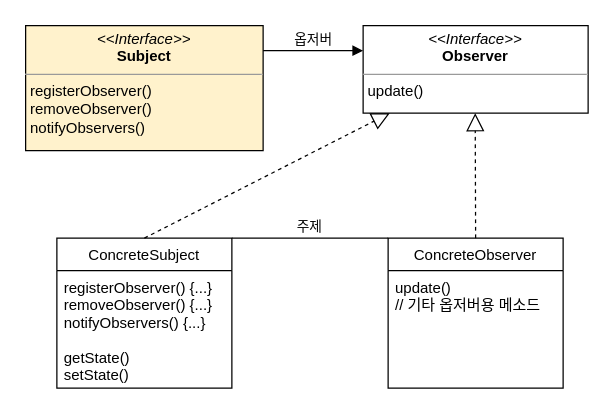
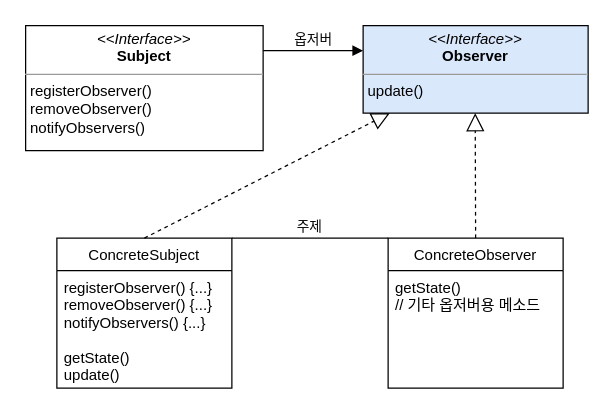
- <mxCell id="3" value="&lt;p style=&quot;margin:0px;margin-top:4px;text-align:center;&quot;&gt;&lt;i&gt;&amp;lt;&amp;lt;Interface&amp;gt;&amp;gt;&lt;/i&gt;&lt;br&gt;&lt;b&gt;Observer&lt;/b&gt;&lt;/p&gt;&lt;hr size=&quot;1&quot;&gt;&lt;p style=&quot;margin:0px;margin-left:4px;&quot;&gt;update()&lt;/p&gt;" style="verticalAlign=top;align=left;overflow=fill;fontSize=12;fontFamily=Helvetica;html=1;" vertex="1" parent="1"><mxGeometry x="290" y="20" width="180" height="70" as="geometry" /></mxCell>
+ <mxCell id="3" value="&lt;p style=&quot;margin:0px;margin-top:4px;text-align:center;&quot;&gt;&lt;i&gt;&amp;lt;&amp;lt;Interface&amp;gt;&amp;gt;&lt;/i&gt;&lt;br&gt;&lt;b&gt;Observer&lt;/b&gt;&lt;/p&gt;&lt;hr size=&quot;1&quot;&gt;&lt;p style=&quot;margin:0px;margin-left:4px;&quot;&gt;update()&lt;/p&gt;" style="verticalAlign=top;align=left;overflow=fill;fontSize=12;fontFamily=Helvetica;html=1;fillColor=#dae8fc;" vertex="1" parent="1"><mxGeometry x="290" y="20" width="180" height="70" as="geometry" /></mxCell>
- <mxCell id="2" value="&lt;p style=&quot;margin:0px;margin-top:4px;text-align:center;&quot;&gt;&lt;i&gt;&amp;lt;&amp;lt;Interface&amp;gt;&amp;gt;&lt;/i&gt;&lt;br&gt;&lt;b&gt;Subject&lt;/b&gt;&lt;/p&gt;&lt;hr size=&quot;1&quot;&gt;&lt;p style=&quot;margin:0px;margin-left:4px;&quot;&gt;registerObserver()&lt;/p&gt;&lt;p style=&quot;margin:0px;margin-left:4px;&quot;&gt;removeObserver()&lt;/p&gt;&lt;p style=&quot;margin:0px;margin-left:4px;&quot;&gt;notifyObservers()&lt;/p&gt;&lt;p style=&quot;margin:0px;margin-left:4px;&quot;&gt;&lt;br&gt;&lt;/p&gt;" style="verticalAlign=top;align=left;overflow=fill;fontSize=12;fontFamily=Helvetica;html=1;fillColor=#fff2cc;" vertex="1" parent="1"><mxGeometry x="20" y="20" width="190" height="100" as="geometry" /></mxCell>
+ <mxCell id="2" value="&lt;p style=&quot;margin:0px;margin-top:4px;text-align:center;&quot;&gt;&lt;i&gt;&amp;lt;&amp;lt;Interface&amp;gt;&amp;gt;&lt;/i&gt;&lt;br&gt;&lt;b&gt;Subject&lt;/b&gt;&lt;/p&gt;&lt;hr size=&quot;1&quot;&gt;&lt;p style=&quot;margin:0px;margin-left:4px;&quot;&gt;registerObserver()&lt;/p&gt;&lt;p style=&quot;margin:0px;margin-left:4px;&quot;&gt;removeObserver()&lt;/p&gt;&lt;p style=&quot;margin:0px;margin-left:4px;&quot;&gt;notifyObservers()&lt;/p&gt;&lt;p style=&quot;margin:0px;margin-left:4px;&quot;&gt;&lt;br&gt;&lt;/p&gt;" style="verticalAlign=top;align=left;overflow=fill;fontSize=12;fontFamily=Helvetica;html=1;" vertex="1" parent="1"><mxGeometry x="20" y="20" width="190" height="100" as="geometry" /></mxCell>
- <mxCell id="5" value="registerObserver() {...}&#10;removeObserver() {...}&#10;notifyObservers() {...}&#10;&#10;getState()&#10;setState()" style="text;strokeColor=none;fillColor=none;align=left;verticalAlign=top;spacingLeft=4;spacingRight=4;overflow=hidden;rotatable=0;points=[[0,0.5],[1,0.5]];portConstraint=eastwest;" vertex="1" parent="4"><mxGeometry y="26" width="140" height="94" as="geometry" /></mxCell>
+ <mxCell id="5" value="registerObserver() {...}&#10;removeObserver() {...}&#10;notifyObservers() {...}&#10;&#10;getState()&#10;update()" style="text;strokeColor=none;fillColor=none;align=left;verticalAlign=top;spacingLeft=4;spacingRight=4;overflow=hidden;rotatable=0;points=[[0,0.5],[1,0.5]];portConstraint=eastwest;" vertex="1" parent="4"><mxGeometry y="26" width="140" height="94" as="geometry" /></mxCell>
- <mxCell id="7" value="update()&#10;// 기타 옵저버용 메소드" style="text;strokeColor=none;fillColor=none;align=left;verticalAlign=top;spacingLeft=4;spacingRight=4;overflow=hidden;rotatable=0;points=[[0,0.5],[1,0.5]];portConstraint=eastwest;" vertex="1" parent="6"><mxGeometry y="26" width="140" height="94" as="geometry" /></mxCell>
+ <mxCell id="7" value="getState()&#10;// 기타 옵저버용 메소드" style="text;strokeColor=none;fillColor=none;align=left;verticalAlign=top;spacingLeft=4;spacingRight=4;overflow=hidden;rotatable=0;points=[[0,0.5],[1,0.5]];portConstraint=eastwest;" vertex="1" parent="6"><mxGeometry y="26" width="140" height="94" as="geometry" /></mxCell>
